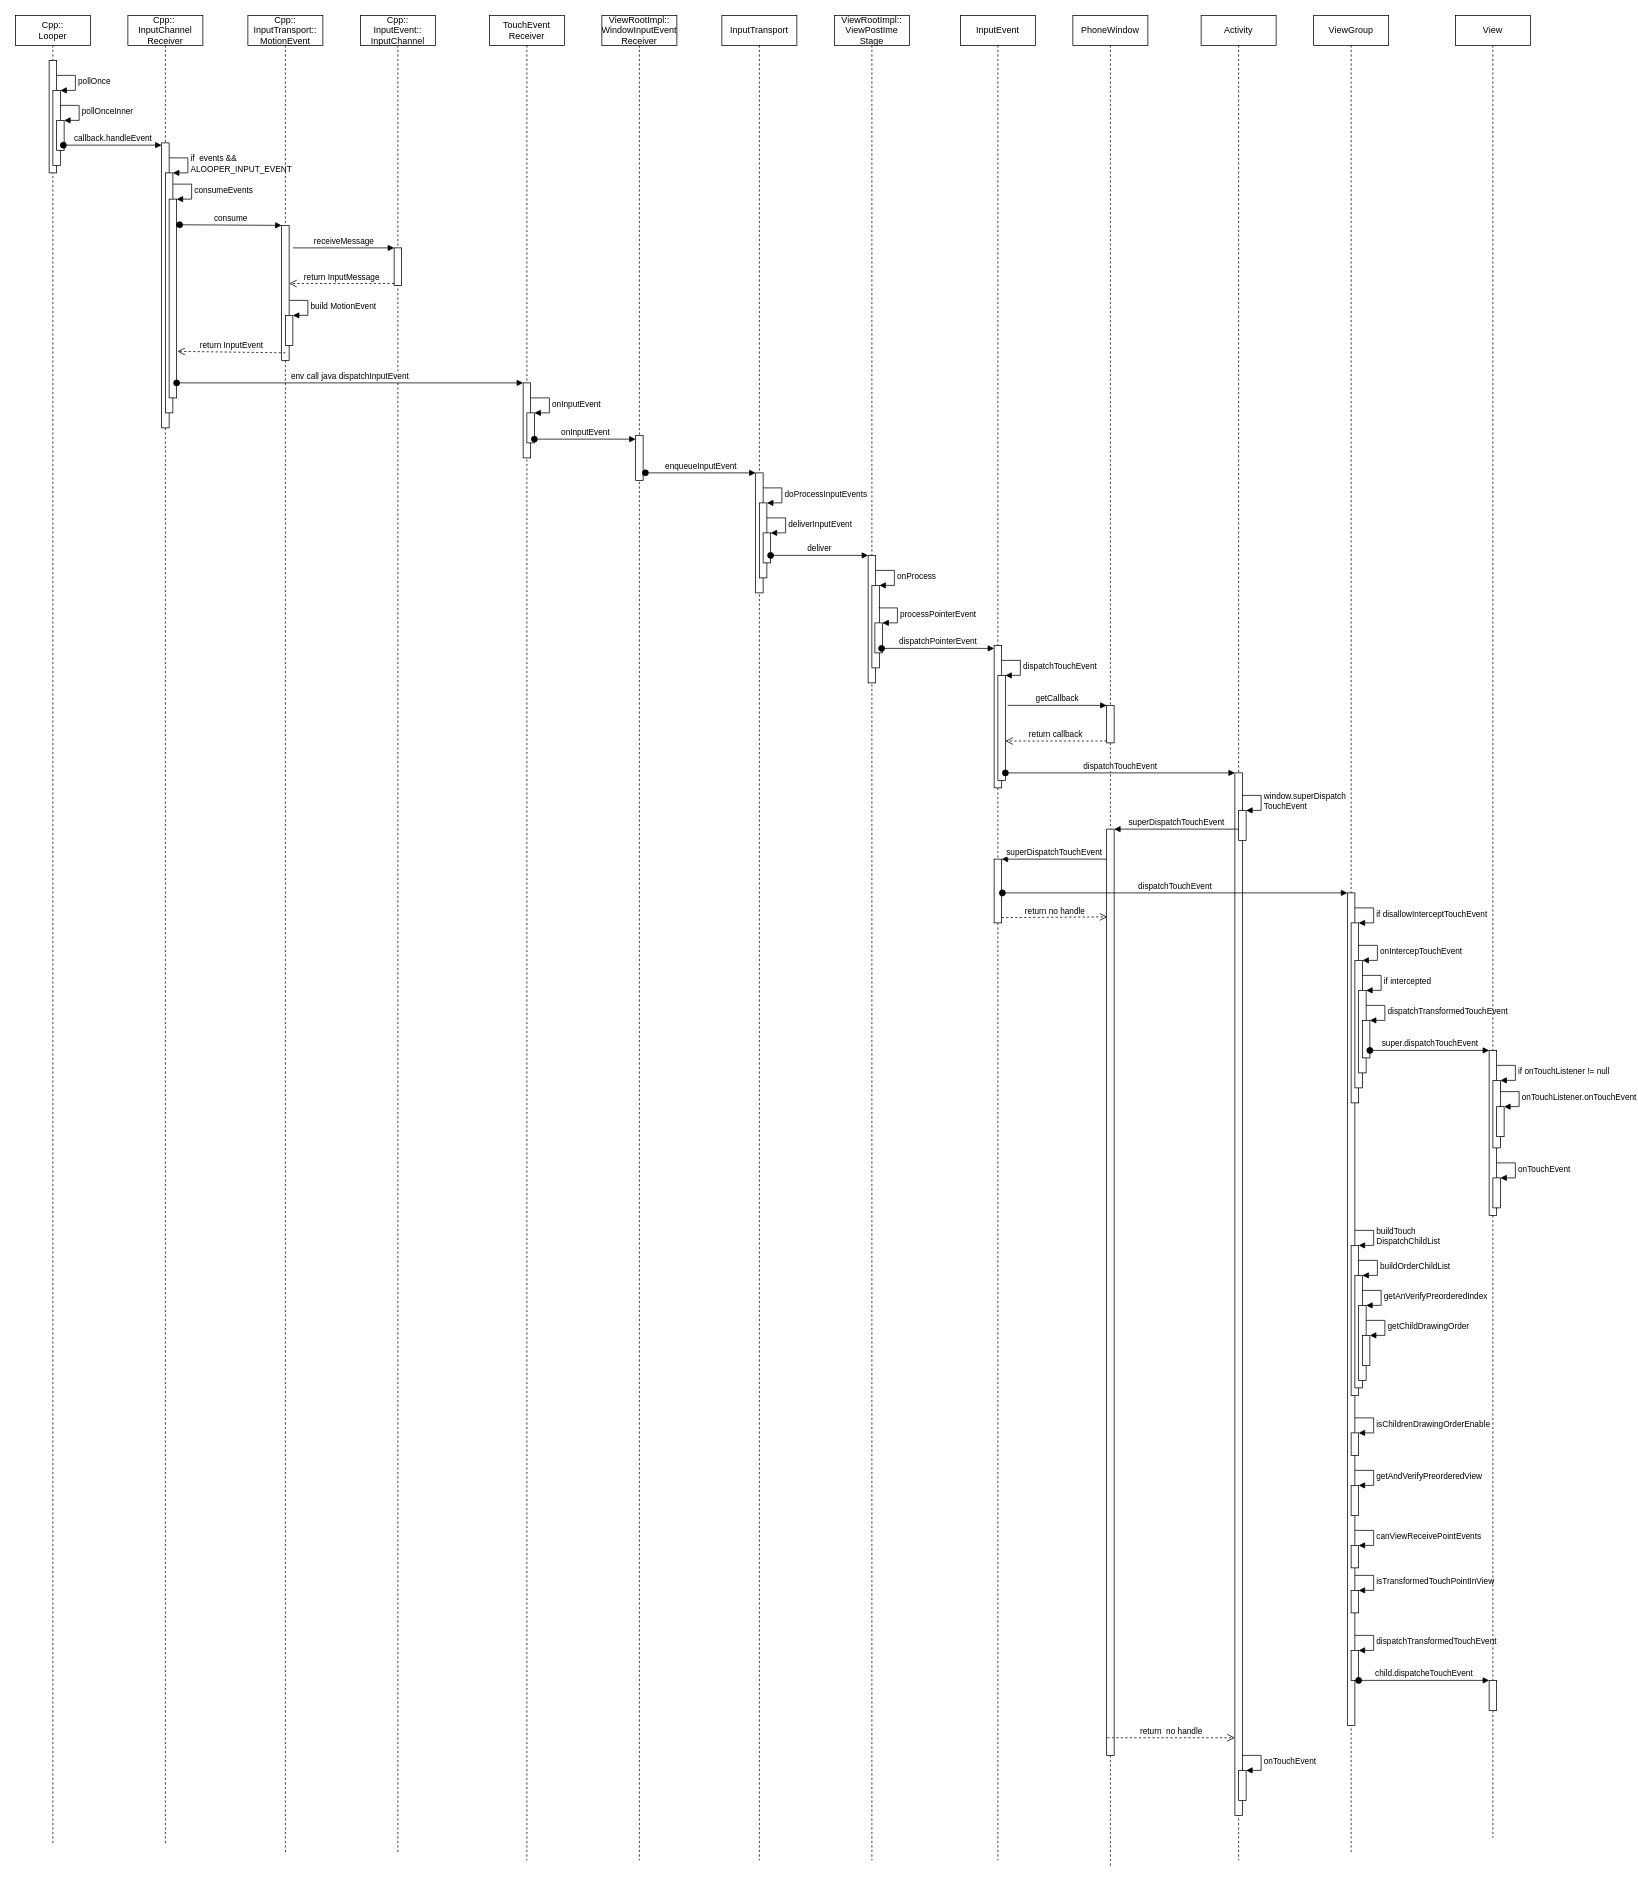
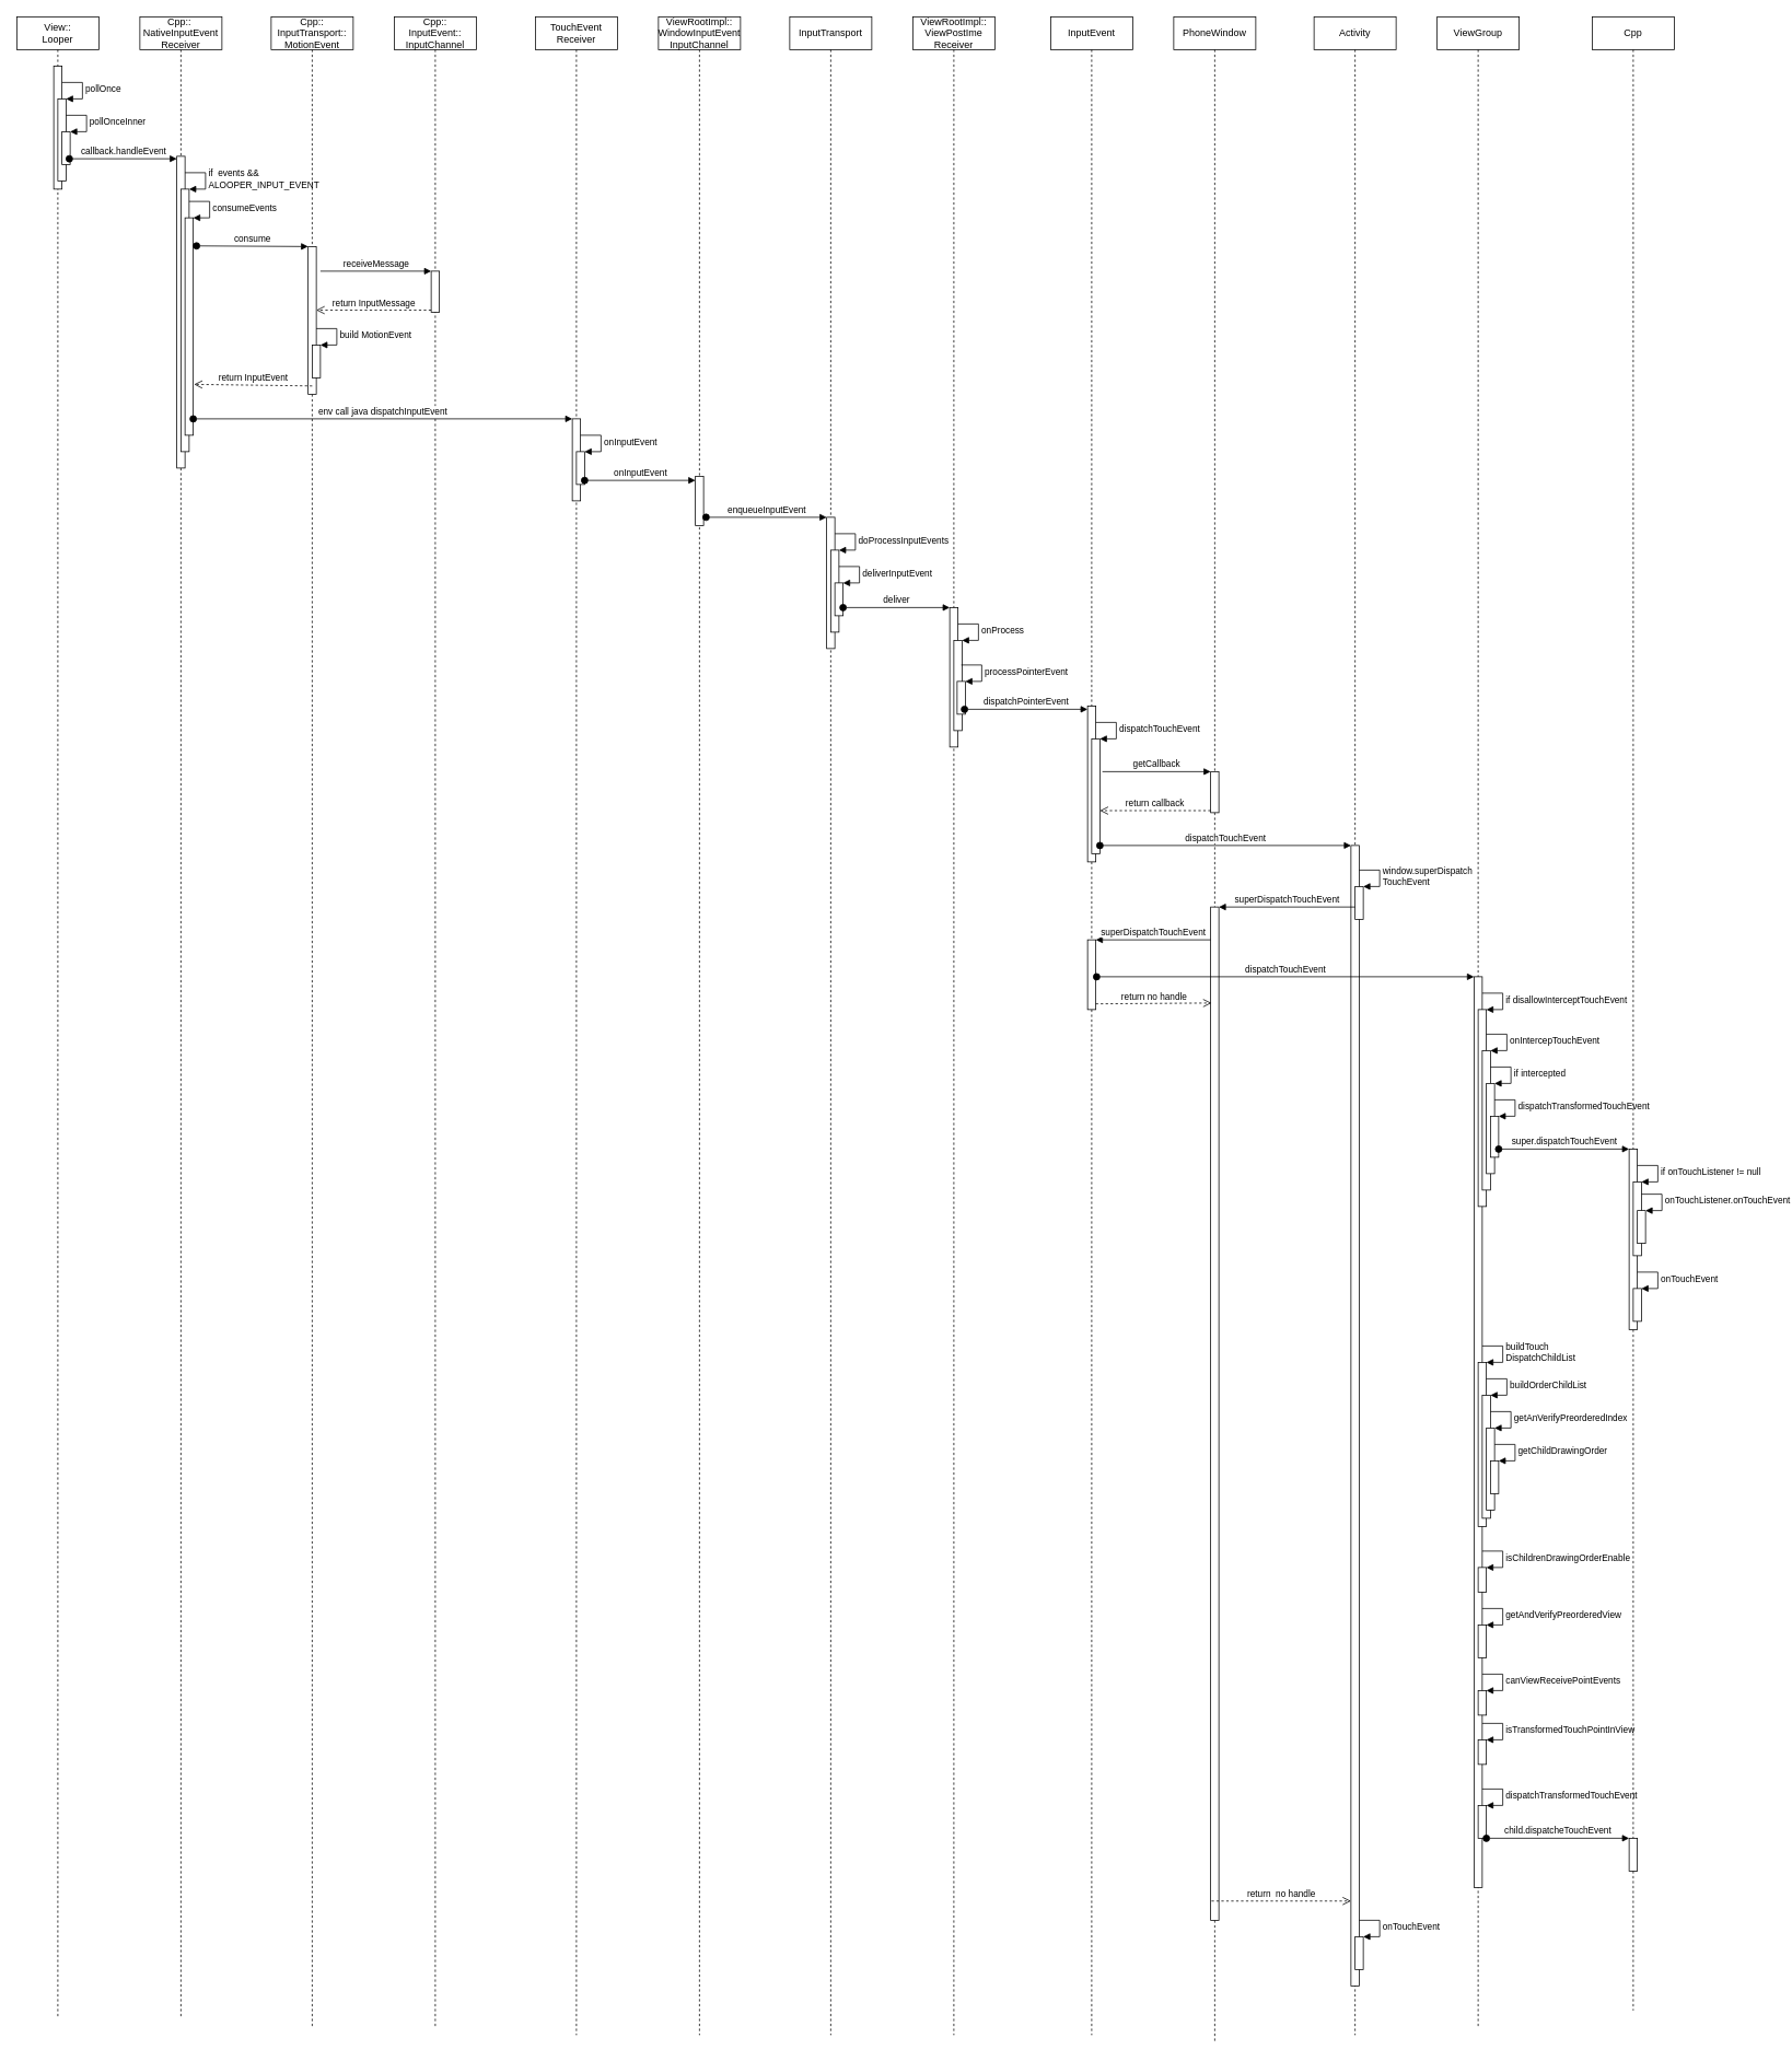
- <mxCell id="2" value="Cpp:: &lt;br&gt;Looper" style="shape=umlLifeline;perimeter=lifelinePerimeter;whiteSpace=wrap;html=1;container=1;collapsible=0;recursiveResize=0;outlineConnect=0;" vertex="1" parent="1"><mxGeometry width="100" height="2440" as="geometry" x="20" y="20" /></mxCell>
+ <mxCell id="2" value="View:: &lt;br&gt;Looper" style="shape=umlLifeline;perimeter=lifelinePerimeter;whiteSpace=wrap;html=1;container=1;collapsible=0;recursiveResize=0;outlineConnect=0;" vertex="1" parent="1"><mxGeometry width="100" height="2440" as="geometry" x="20" y="20" /></mxCell>
- <mxCell id="8" value="Cpp::&amp;nbsp;&lt;br&gt;InputChannel&lt;br&gt;Receiver&lt;br&gt;" style="shape=umlLifeline;perimeter=lifelinePerimeter;whiteSpace=wrap;html=1;container=1;collapsible=0;recursiveResize=0;outlineConnect=0;" vertex="1" parent="1"><mxGeometry x="170" width="100" height="2440" as="geometry" y="20" /></mxCell>
+ <mxCell id="8" value="Cpp::&amp;nbsp;&lt;br&gt;NativeInputEvent&lt;br&gt;Receiver&lt;br&gt;" style="shape=umlLifeline;perimeter=lifelinePerimeter;whiteSpace=wrap;html=1;container=1;collapsible=0;recursiveResize=0;outlineConnect=0;" vertex="1" parent="1"><mxGeometry x="170" width="100" height="2440" as="geometry" y="20" /></mxCell>
- <mxCell id="25" value="ViewRootImpl::&lt;br&gt;WindowInputEvent&lt;br&gt;Receiver&lt;br&gt;" style="shape=umlLifeline;perimeter=lifelinePerimeter;whiteSpace=wrap;html=1;container=1;collapsible=0;recursiveResize=0;outlineConnect=0;" vertex="1" parent="1"><mxGeometry x="802" width="100" height="2460" as="geometry" y="20" /></mxCell>
+ <mxCell id="25" value="ViewRootImpl::&lt;br&gt;WindowInputEvent&lt;br&gt;InputChannel&lt;br&gt;" style="shape=umlLifeline;perimeter=lifelinePerimeter;whiteSpace=wrap;html=1;container=1;collapsible=0;recursiveResize=0;outlineConnect=0;" vertex="1" parent="1"><mxGeometry x="802" width="100" height="2460" as="geometry" y="20" /></mxCell>
- <mxCell id="33" value="ViewRootImpl::&lt;br&gt;ViewPostIme&lt;br&gt;Stage&lt;br&gt;" style="shape=umlLifeline;perimeter=lifelinePerimeter;whiteSpace=wrap;html=1;container=1;collapsible=0;recursiveResize=0;outlineConnect=0;" vertex="1" parent="1"><mxGeometry x="1112" width="100" height="2460" as="geometry" y="20" /></mxCell>
+ <mxCell id="33" value="ViewRootImpl::&lt;br&gt;ViewPostIme&lt;br&gt;Receiver&lt;br&gt;" style="shape=umlLifeline;perimeter=lifelinePerimeter;whiteSpace=wrap;html=1;container=1;collapsible=0;recursiveResize=0;outlineConnect=0;" vertex="1" parent="1"><mxGeometry x="1112" width="100" height="2460" as="geometry" y="20" /></mxCell>
- <mxCell id="97" value="View" style="shape=umlLifeline;perimeter=lifelinePerimeter;whiteSpace=wrap;html=1;container=1;collapsible=0;recursiveResize=0;outlineConnect=0;" vertex="1" parent="1"><mxGeometry x="1940" width="100" height="2430" as="geometry" y="20" /></mxCell>
+ <mxCell id="97" value="Cpp" style="shape=umlLifeline;perimeter=lifelinePerimeter;whiteSpace=wrap;html=1;container=1;collapsible=0;recursiveResize=0;outlineConnect=0;" vertex="1" parent="1"><mxGeometry x="1940" width="100" height="2430" as="geometry" y="20" /></mxCell>
